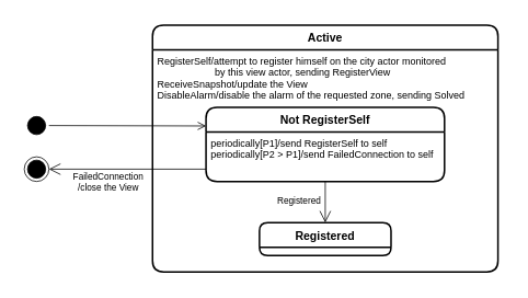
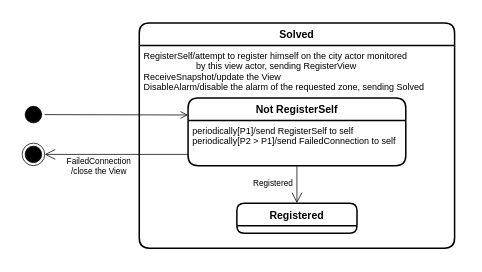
- <mxCell id="3" value="Active" style="swimlane;childLayout=stackLayout;horizontal=1;startSize=30;horizontalStack=0;rounded=1;fontSize=14;fontStyle=1;strokeWidth=2;resizeParent=0;resizeLast=1;shadow=0;dashed=0;align=center;" parent="1" vertex="1"><mxGeometry x="185" y="30" width="420" height="300" as="geometry"><mxRectangle x="210" y="160" width="80" height="30" as="alternateBounds" /></mxGeometry></mxCell>
+ <mxCell id="3" value="Solved" style="swimlane;childLayout=stackLayout;horizontal=1;startSize=30;horizontalStack=0;rounded=1;fontSize=14;fontStyle=1;strokeWidth=2;resizeParent=0;resizeLast=1;shadow=0;dashed=0;align=center;" parent="1" vertex="1"><mxGeometry x="185" y="30" width="420" height="300" as="geometry"><mxRectangle x="210" y="160" width="80" height="30" as="alternateBounds" /></mxGeometry></mxCell>
